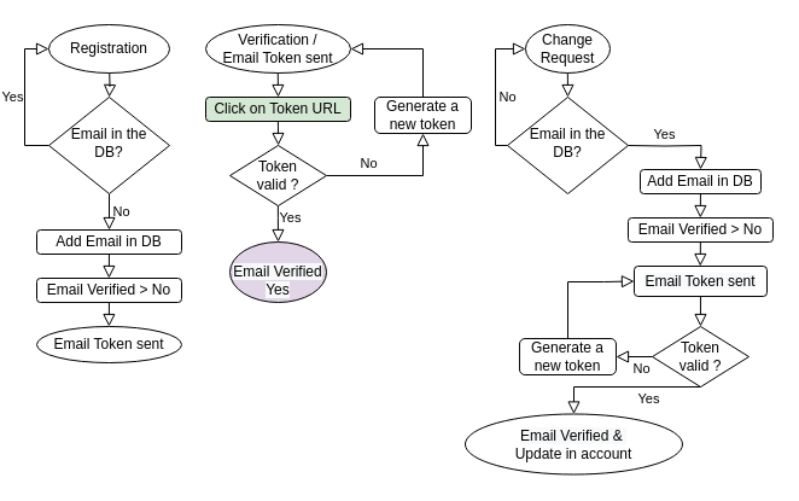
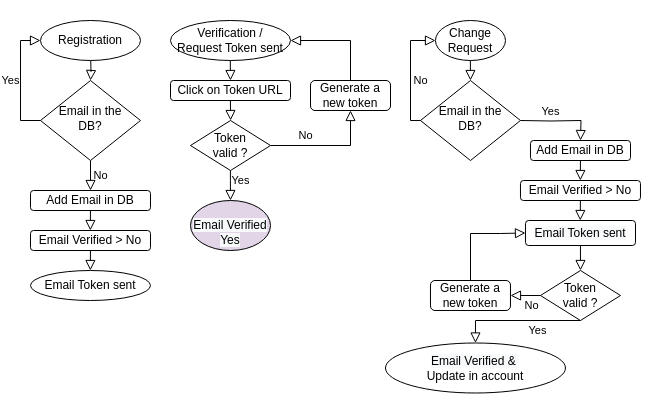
- <mxCell id="12" value="Verification /&lt;br&gt;Email Token sent" style="ellipse;whiteSpace=wrap;html=1;" vertex="1" parent="1"><mxGeometry x="170" y="20" width="120" height="40" as="geometry" /></mxCell>
+ <mxCell id="12" value="Verification /&lt;br&gt;Request Token sent" style="ellipse;whiteSpace=wrap;html=1;" vertex="1" parent="1"><mxGeometry x="170" y="20" width="120" height="40" as="geometry" /></mxCell>
- <mxCell id="13" value="Click on Token URL" style="rounded=1;whiteSpace=wrap;html=1;fillColor=#d5e8d4;" vertex="1" parent="1"><mxGeometry x="170" y="80" width="120" height="20" as="geometry" /></mxCell>
+ <mxCell id="13" value="Click on Token URL" style="rounded=1;whiteSpace=wrap;html=1;" vertex="1" parent="1"><mxGeometry x="170" y="80" width="120" height="20" as="geometry" /></mxCell>
